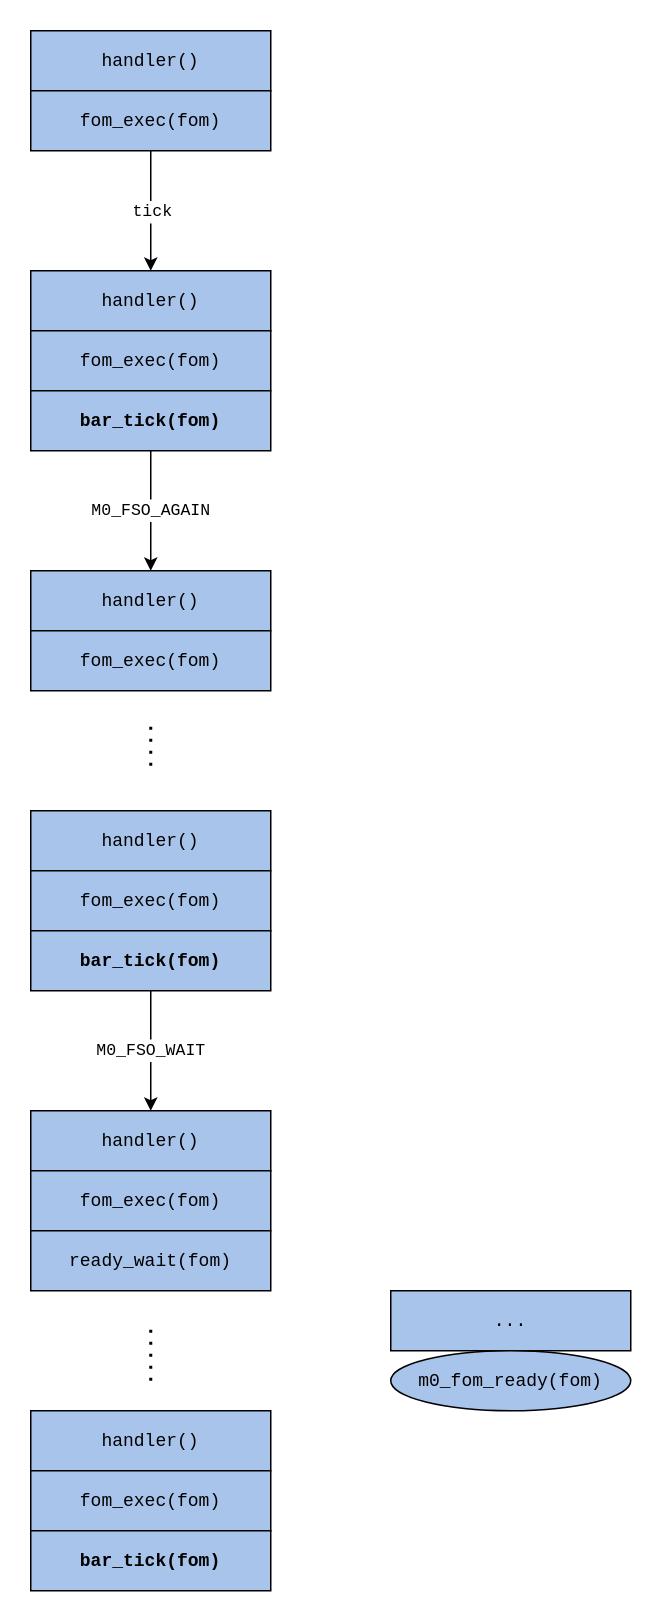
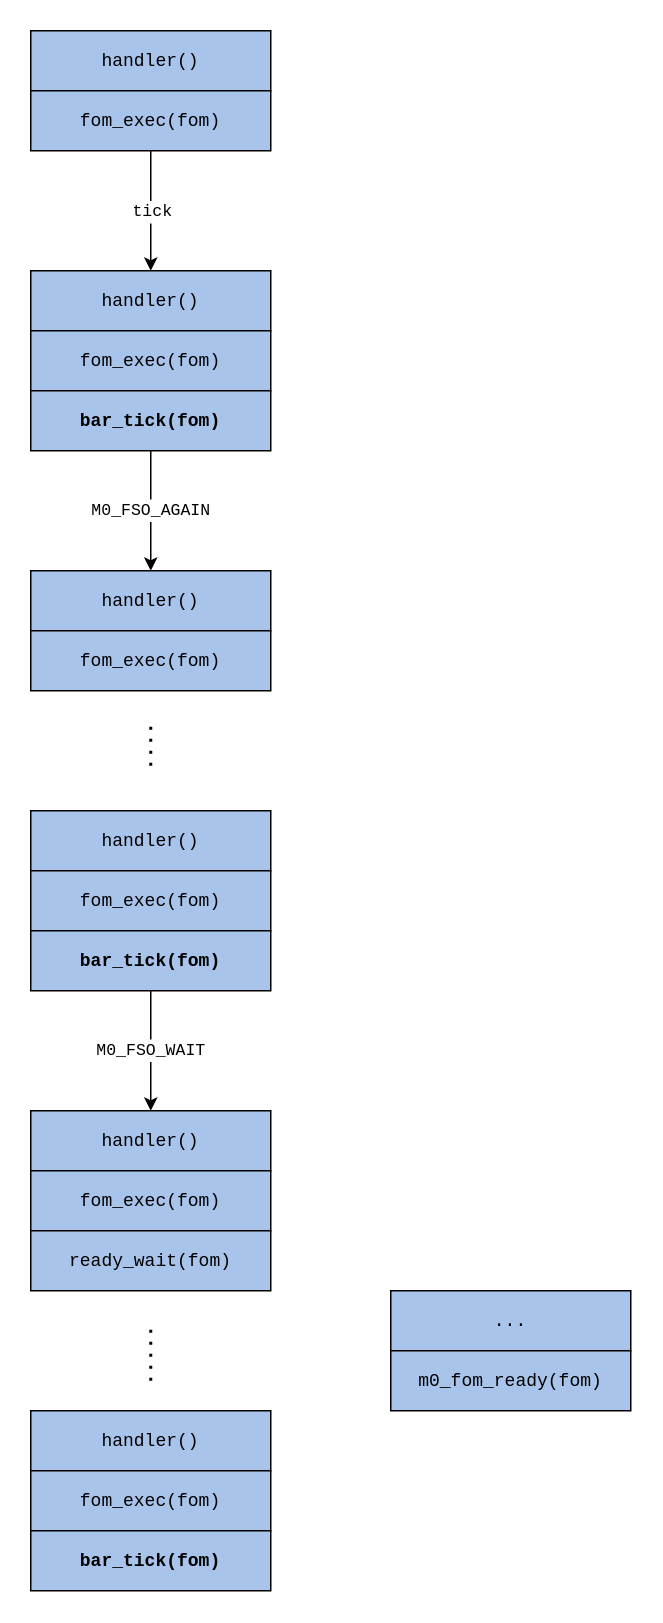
- <mxCell id="21" value="&lt;font face=&quot;Courier New&quot;&gt;m0_fom_ready(fom)&lt;/font&gt;" style="ellipse;whiteSpace=wrap;html=1;fillColor=#A9C4EB;" vertex="1" parent="1"><mxGeometry x="260" y="900" width="160" height="40" as="geometry" /></mxCell>
+ <mxCell id="21" value="&lt;font face=&quot;Courier New&quot;&gt;m0_fom_ready(fom)&lt;/font&gt;" style="rounded=0;whiteSpace=wrap;html=1;fillColor=#A9C4EB;" vertex="1" parent="1"><mxGeometry x="260" y="900" width="160" height="40" as="geometry" /></mxCell>
